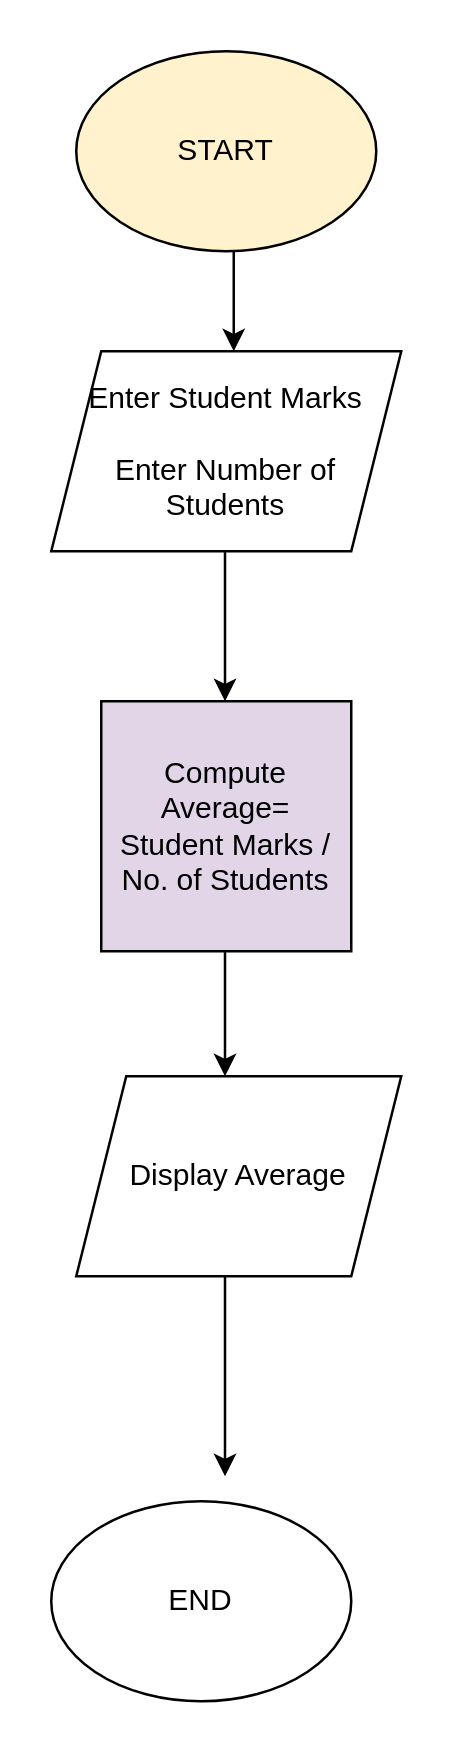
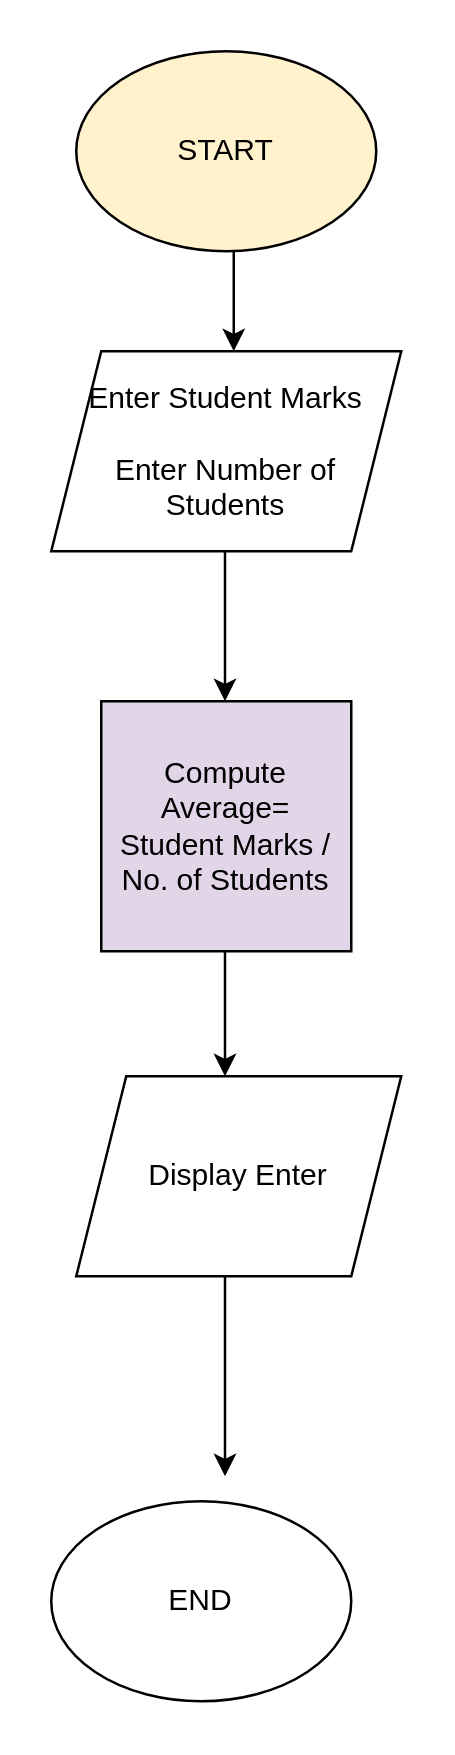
- <mxCell id="8" value="Display Average" style="shape=parallelogram;perimeter=parallelogramPerimeter;whiteSpace=wrap;html=1;fixedSize=1;" vertex="1" parent="1"><mxGeometry x="30" y="430" width="130" height="80" as="geometry" /></mxCell>
+ <mxCell id="8" value="Display Enter" style="shape=parallelogram;perimeter=parallelogramPerimeter;whiteSpace=wrap;html=1;fixedSize=1;" vertex="1" parent="1"><mxGeometry x="30" y="430" width="130" height="80" as="geometry" /></mxCell>
